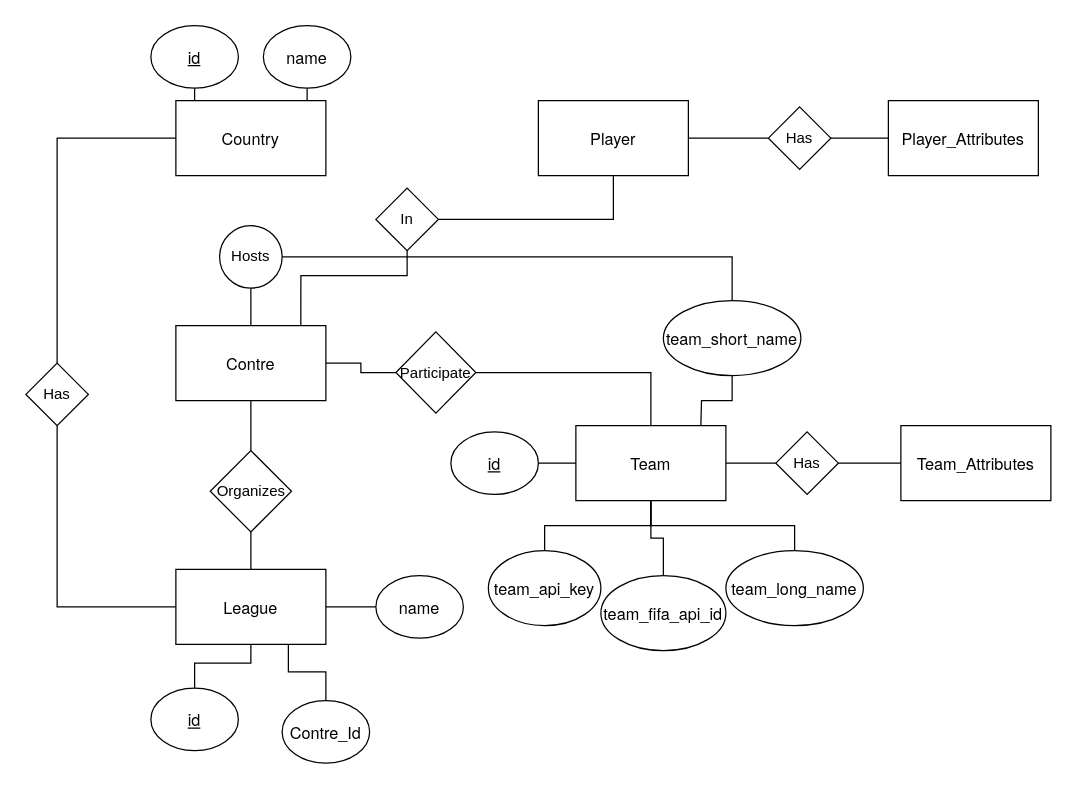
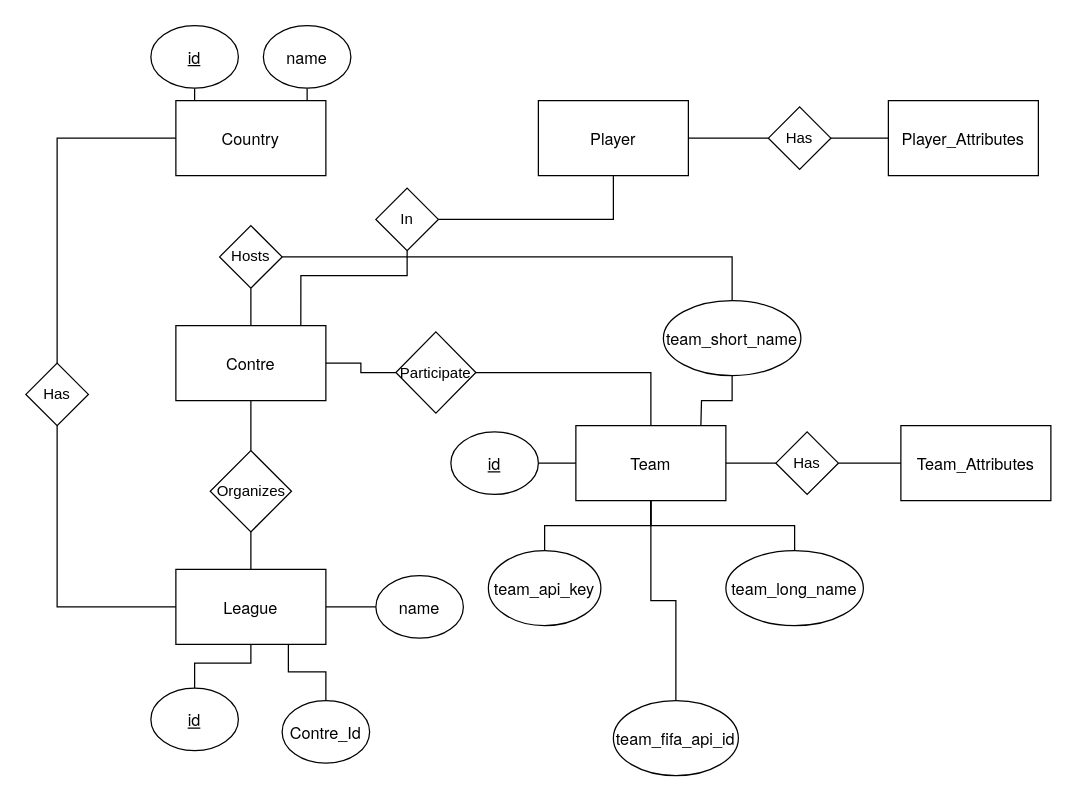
- <mxCell id="15" value="Hosts" style="ellipse;whiteSpace=wrap;html=1;" vertex="1" parent="1"><mxGeometry x="175" y="180" width="50" height="50" as="geometry" /></mxCell>
+ <mxCell id="15" value="Hosts" style="rhombus;whiteSpace=wrap;html=1;" vertex="1" parent="1"><mxGeometry x="175" y="180" width="50" height="50" as="geometry" /></mxCell>
- <mxCell id="45" value="&lt;p style=&quot;margin: 0px; font-style: normal; font-variant-caps: normal; font-stretch: normal; font-size: 13px; line-height: normal; font-family: &amp;quot;Helvetica Neue&amp;quot;; font-size-adjust: none; font-kerning: auto; font-variant-alternates: normal; font-variant-ligatures: normal; font-variant-numeric: normal; font-variant-east-asian: normal; font-variant-position: normal; font-variant-emoji: normal; font-feature-settings: normal; font-optical-sizing: auto; font-variation-settings: normal;&quot;&gt;team_fifa_api_id&lt;/p&gt;" style="ellipse;whiteSpace=wrap;html=1;" vertex="1" parent="1"><mxGeometry x="480" y="460" width="100" height="60" as="geometry" /></mxCell>
+ <mxCell id="45" value="&lt;p style=&quot;margin: 0px; font-style: normal; font-variant-caps: normal; font-stretch: normal; font-size: 13px; line-height: normal; font-family: &amp;quot;Helvetica Neue&amp;quot;; font-size-adjust: none; font-kerning: auto; font-variant-alternates: normal; font-variant-ligatures: normal; font-variant-numeric: normal; font-variant-east-asian: normal; font-variant-position: normal; font-variant-emoji: normal; font-feature-settings: normal; font-optical-sizing: auto; font-variation-settings: normal;&quot;&gt;team_fifa_api_id&lt;/p&gt;" style="ellipse;whiteSpace=wrap;html=1;" vertex="1" parent="1"><mxGeometry x="490" y="560" width="100" height="60" as="geometry" /></mxCell>
